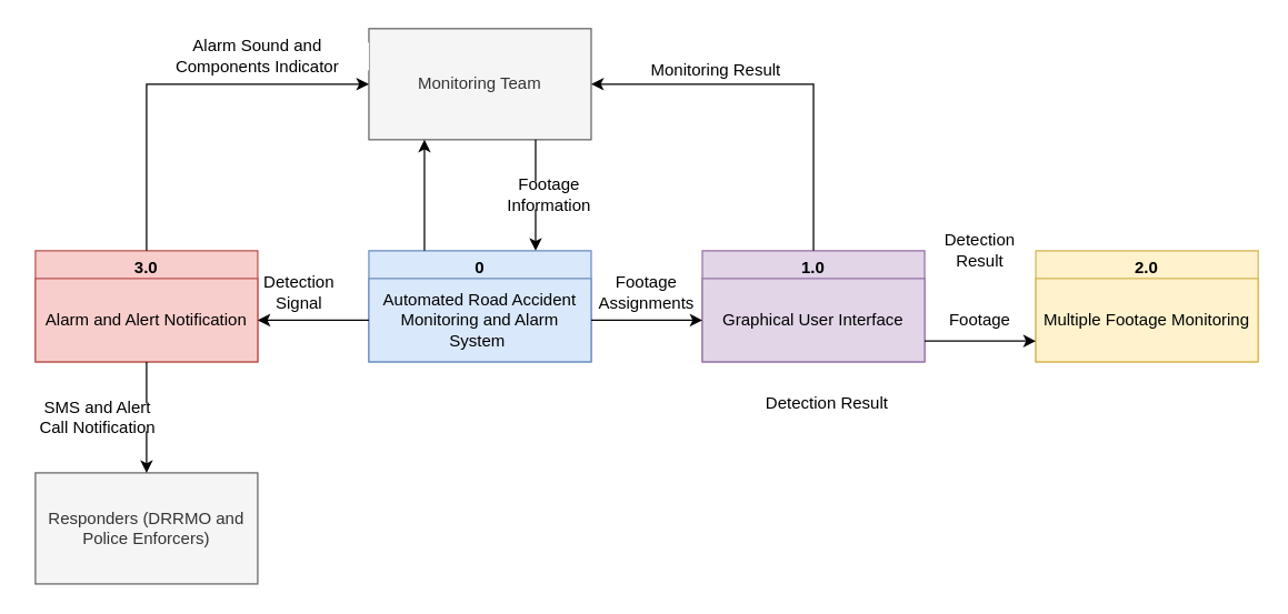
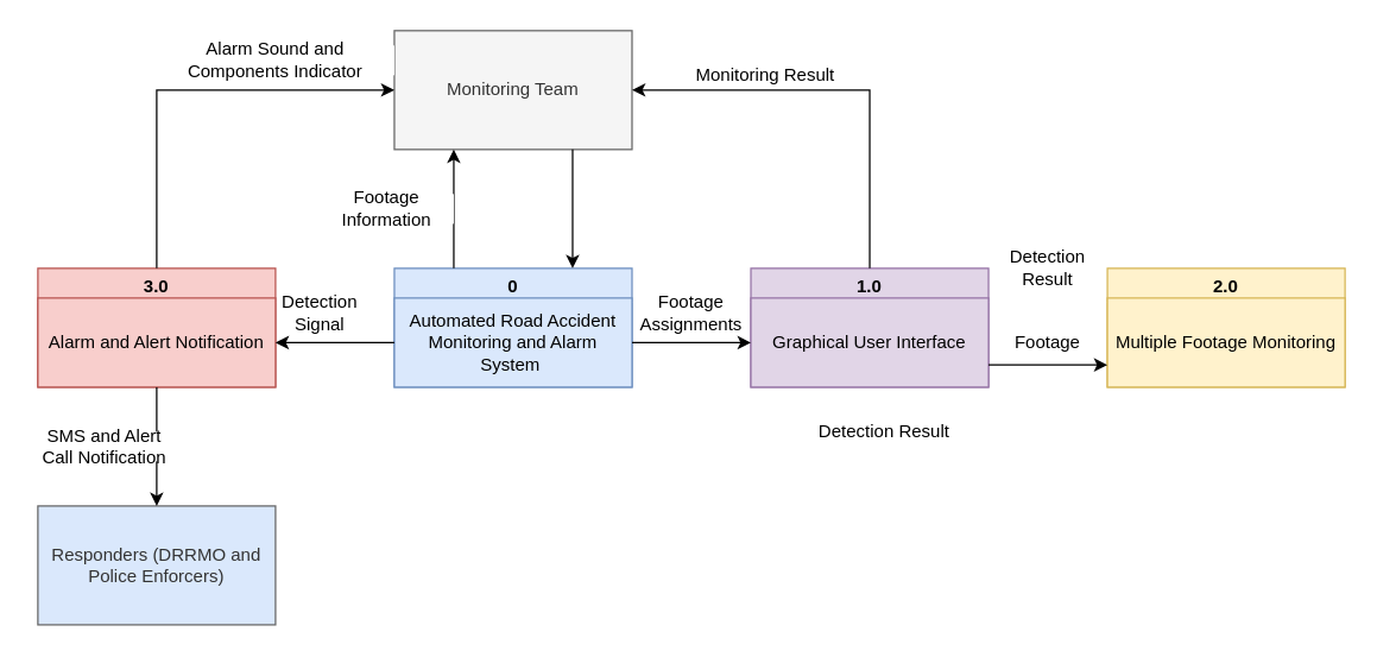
- <mxCell id="11" value="Footage Information" style="text;html=1;strokeColor=none;align=center;verticalAlign=middle;whiteSpace=wrap;rounded=0;fillColor=#ffffff;" parent="1" vertex="1"><mxGeometry x="350" y="130" width="90" height="20" as="geometry" /></mxCell>
+ <mxCell id="11" value="Footage Information" style="text;html=1;strokeColor=none;align=center;verticalAlign=middle;whiteSpace=wrap;rounded=0;fillColor=#ffffff;" parent="1" vertex="1"><mxGeometry x="215" y="130" width="90" height="20" as="geometry" /></mxCell>
- <mxCell id="25" value="Responders (DRRMO and Police Enforcers)" style="rounded=0;whiteSpace=wrap;html=1;fillColor=#f5f5f5;strokeColor=#666666;fontColor=#333333;" parent="1" vertex="1"><mxGeometry x="25" y="340" width="160" height="80" as="geometry" /></mxCell>
+ <mxCell id="25" value="Responders (DRRMO and Police Enforcers)" style="rounded=0;whiteSpace=wrap;html=1;fillColor=#dae8fc;strokeColor=#666666;fontColor=#333333;" parent="1" vertex="1"><mxGeometry x="25" y="340" width="160" height="80" as="geometry" /></mxCell>
